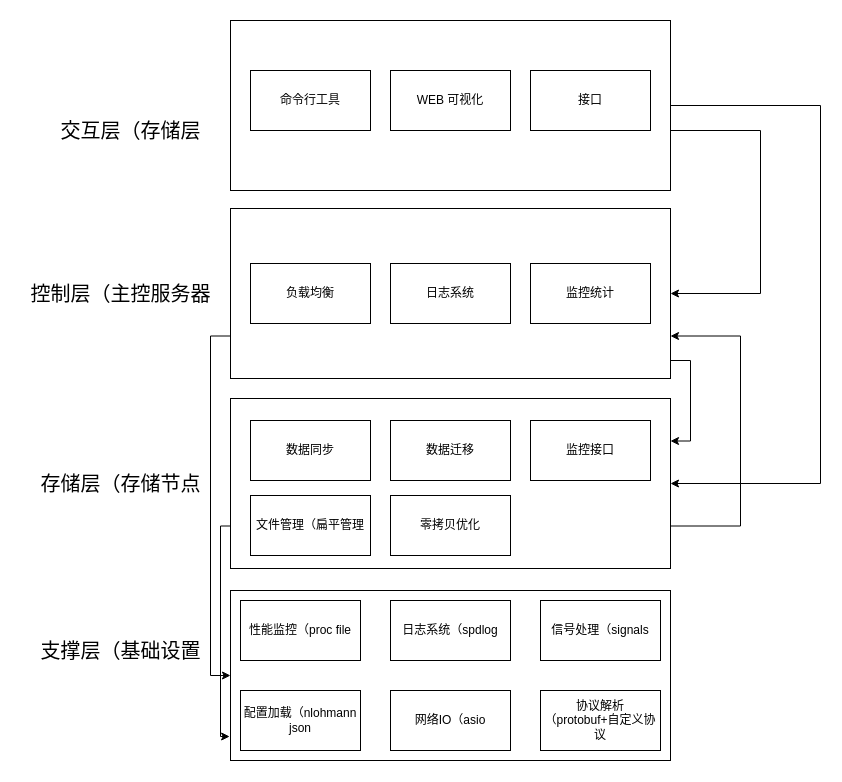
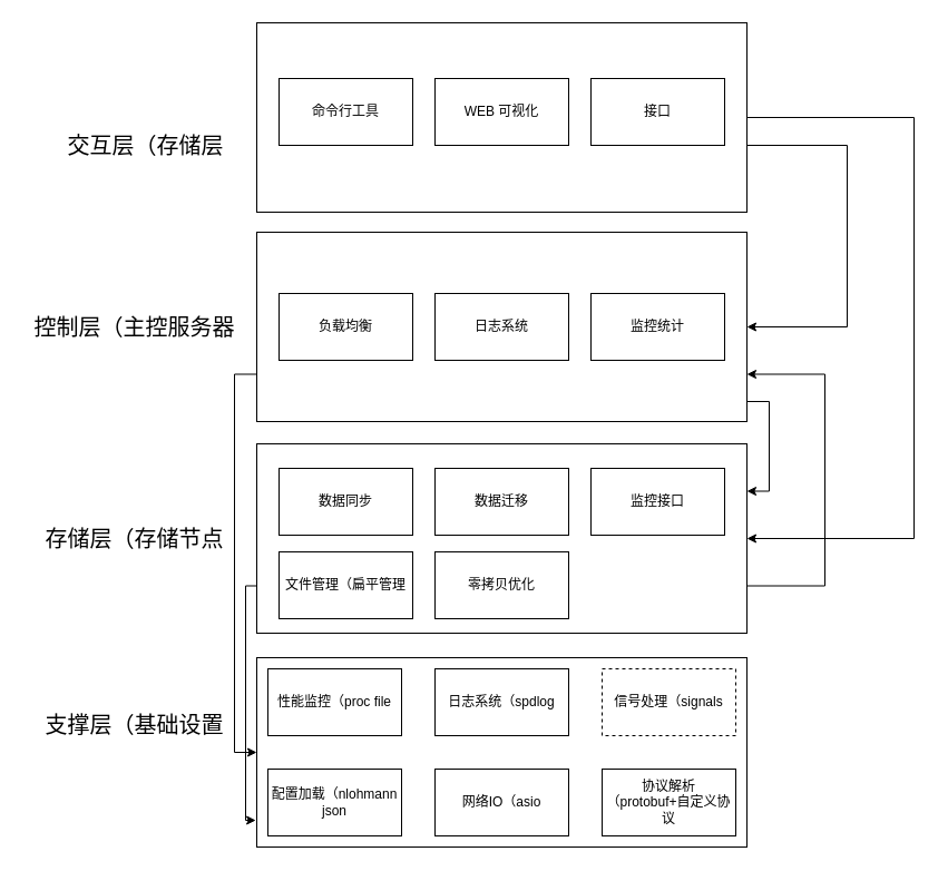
- <mxCell id="17" value="信号处理（signals" style="rounded=0;whiteSpace=wrap;html=1;" vertex="1" parent="1"><mxGeometry x="540" y="600" width="120" height="60" as="geometry" /></mxCell>
+ <mxCell id="17" value="信号处理（signals" style="rounded=0;whiteSpace=wrap;html=1;dashed=1;" vertex="1" parent="1"><mxGeometry x="540" y="600" width="120" height="60" as="geometry" /></mxCell>
